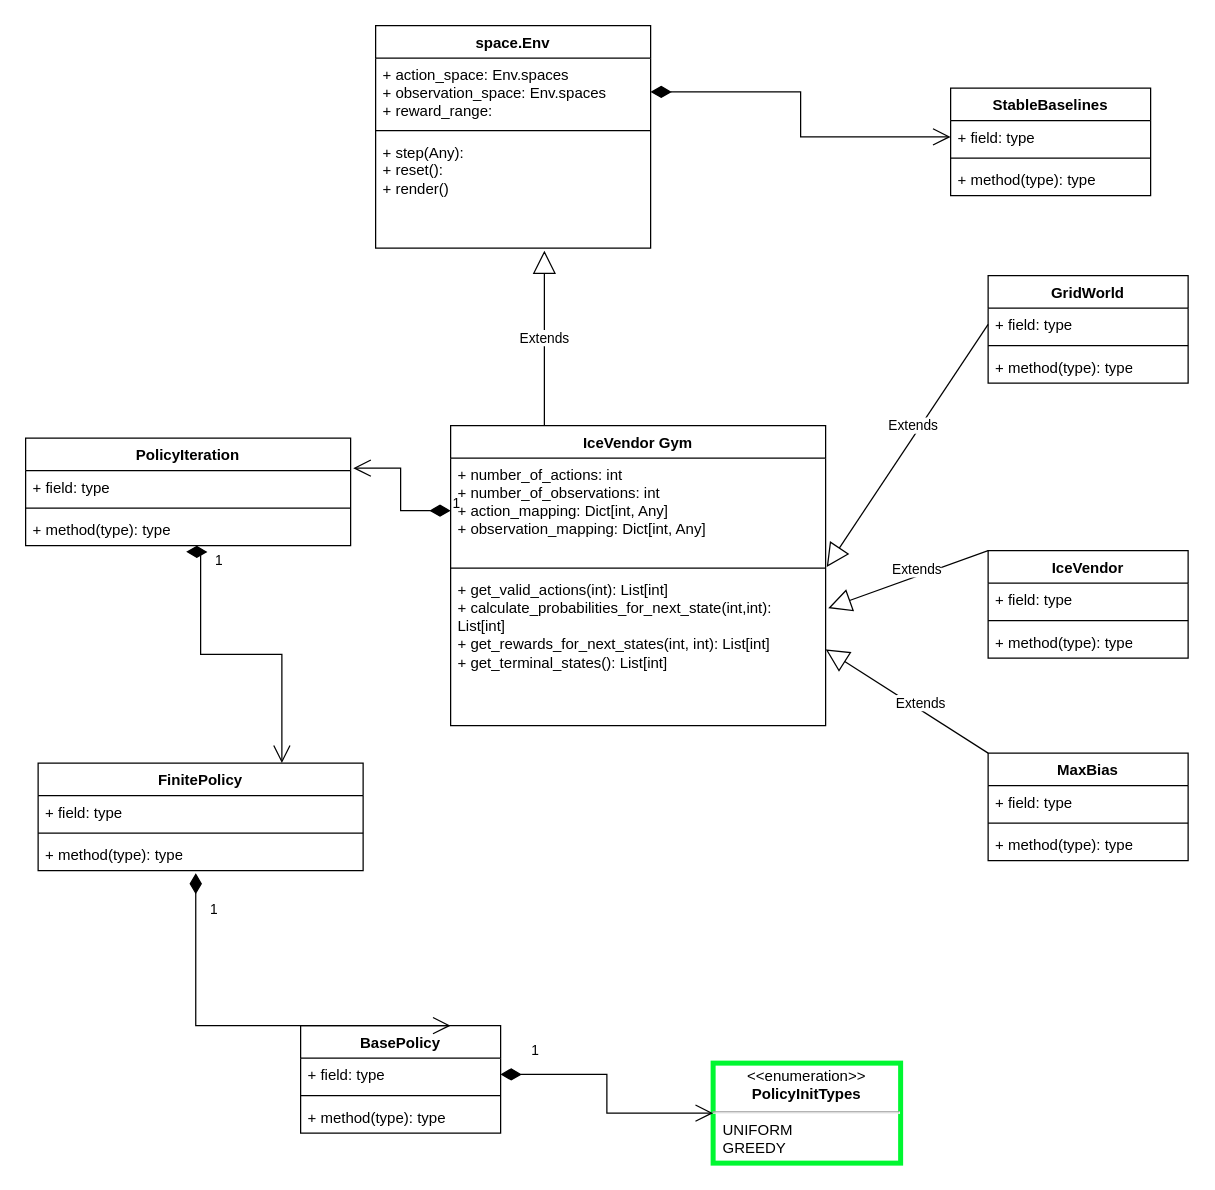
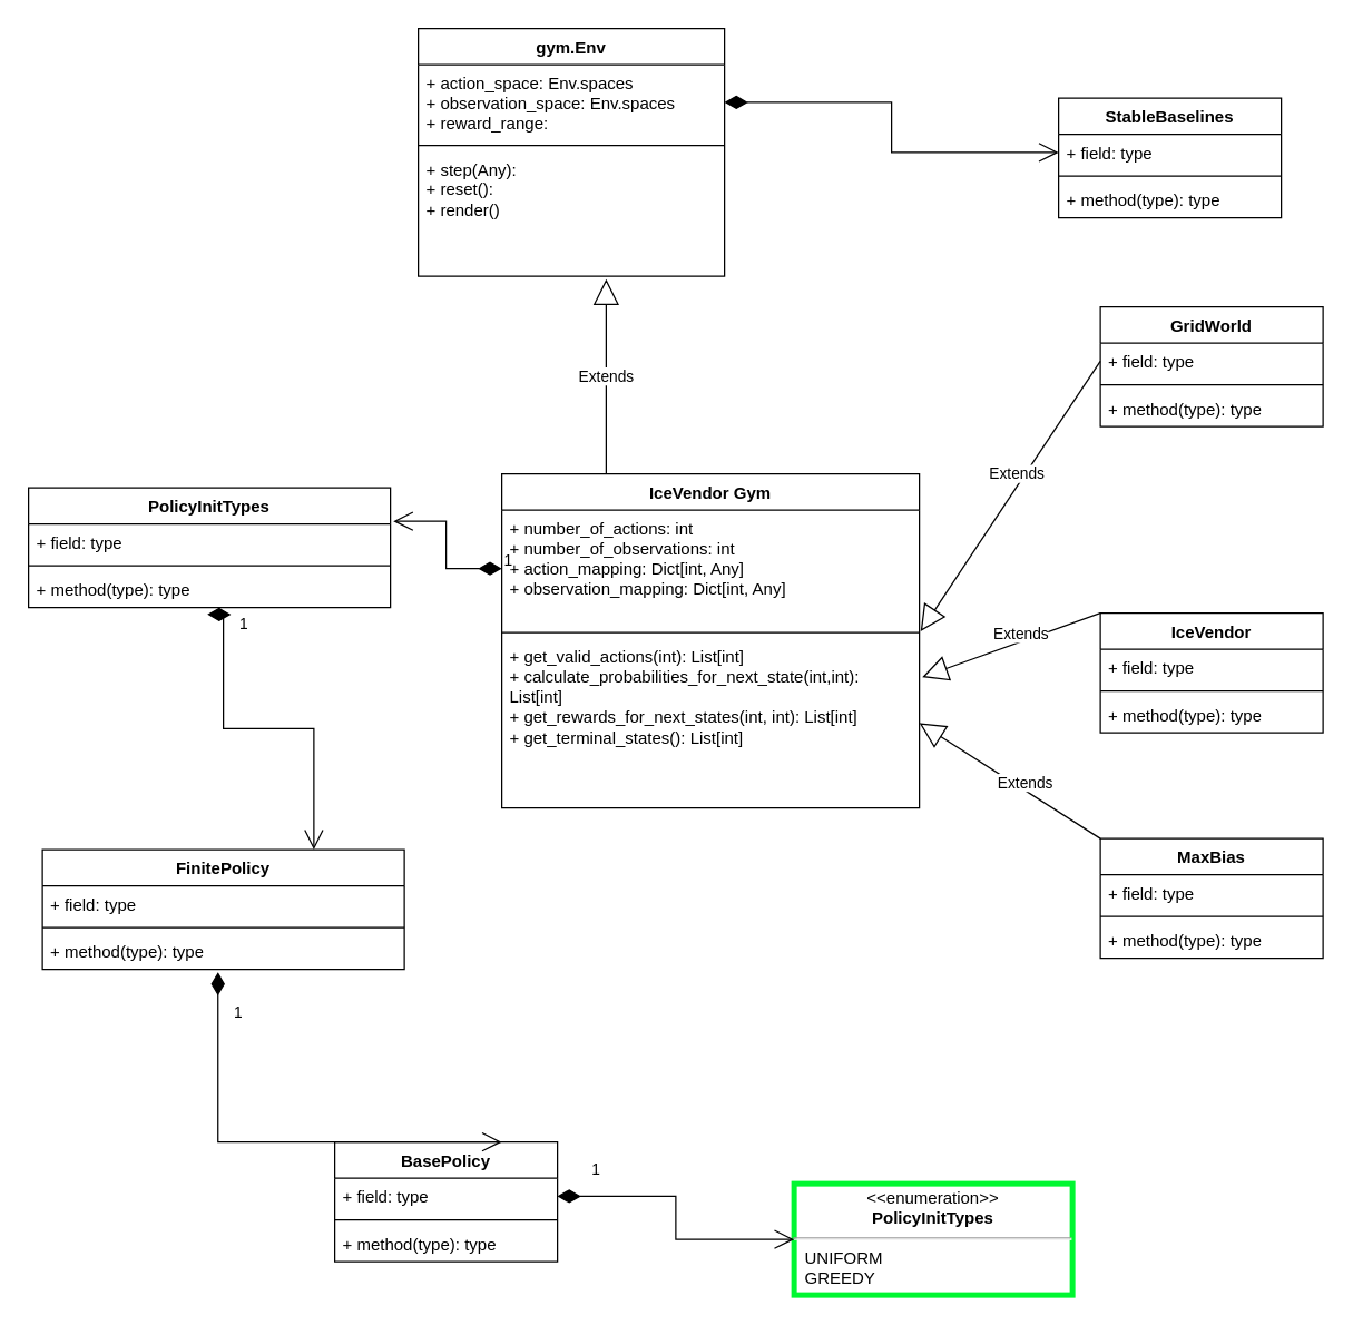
- <mxCell id="2" value="space.Env" style="swimlane;fontStyle=1;align=center;verticalAlign=top;childLayout=stackLayout;horizontal=1;startSize=26;horizontalStack=0;resizeParent=1;resizeParentMax=0;resizeLast=0;collapsible=1;marginBottom=0;whiteSpace=wrap;html=1;" vertex="1" parent="1"><mxGeometry x="300" y="20" width="220" height="178" as="geometry" /></mxCell>
+ <mxCell id="2" value="gym.Env" style="swimlane;fontStyle=1;align=center;verticalAlign=top;childLayout=stackLayout;horizontal=1;startSize=26;horizontalStack=0;resizeParent=1;resizeParentMax=0;resizeLast=0;collapsible=1;marginBottom=0;whiteSpace=wrap;html=1;" vertex="1" parent="1"><mxGeometry x="300" y="20" width="220" height="178" as="geometry" /></mxCell>
- <mxCell id="10" value="PolicyIteration" style="swimlane;fontStyle=1;align=center;verticalAlign=top;childLayout=stackLayout;horizontal=1;startSize=26;horizontalStack=0;resizeParent=1;resizeParentMax=0;resizeLast=0;collapsible=1;marginBottom=0;whiteSpace=wrap;html=1;" vertex="1" parent="1"><mxGeometry x="20" y="350" width="260" height="86" as="geometry" /></mxCell>
+ <mxCell id="10" value="PolicyInitTypes" style="swimlane;fontStyle=1;align=center;verticalAlign=top;childLayout=stackLayout;horizontal=1;startSize=26;horizontalStack=0;resizeParent=1;resizeParentMax=0;resizeLast=0;collapsible=1;marginBottom=0;whiteSpace=wrap;html=1;" vertex="1" parent="1"><mxGeometry x="20" y="350" width="260" height="86" as="geometry" /></mxCell>
- <mxCell id="40" value="&lt;p style=&quot;margin:0px;margin-top:4px;text-align:center;&quot;&gt;&amp;lt;&amp;lt;enumeration&amp;gt;&amp;gt;&lt;br&gt;&lt;b&gt;PolicyInitTypes&lt;/b&gt;&lt;/p&gt;&lt;hr&gt;&lt;p style=&quot;margin:0px;margin-left:8px;text-align:left;&quot;&gt;UNIFORM&lt;br&gt;GREEDY&lt;/p&gt;&lt;p style=&quot;margin:0px;margin-left:8px;text-align:left;&quot;&gt;&lt;br&gt;&lt;/p&gt;&lt;p style=&quot;margin:0px;margin-left:8px;text-align:left;&quot;&gt;&lt;br&gt;&lt;/p&gt;" style="shape=rect;html=1;overflow=fill;whiteSpace=wrap;strokeColor=#00F731;strokeWidth=4;perimeterSpacing=0;" vertex="1" parent="1"><mxGeometry x="570" y="850" width="150" height="80" as="geometry" /></mxCell>
+ <mxCell id="40" value="&lt;p style=&quot;margin:0px;margin-top:4px;text-align:center;&quot;&gt;&amp;lt;&amp;lt;enumeration&amp;gt;&amp;gt;&lt;br&gt;&lt;b&gt;PolicyInitTypes&lt;/b&gt;&lt;/p&gt;&lt;hr&gt;&lt;p style=&quot;margin:0px;margin-left:8px;text-align:left;&quot;&gt;UNIFORM&lt;br&gt;GREEDY&lt;/p&gt;&lt;p style=&quot;margin:0px;margin-left:8px;text-align:left;&quot;&gt;&lt;br&gt;&lt;/p&gt;&lt;p style=&quot;margin:0px;margin-left:8px;text-align:left;&quot;&gt;&lt;br&gt;&lt;/p&gt;" style="shape=rect;html=1;overflow=fill;whiteSpace=wrap;strokeColor=#00F731;strokeWidth=4;perimeterSpacing=0;" vertex="1" parent="1"><mxGeometry x="570" y="850" width="200" height="80" as="geometry" /></mxCell>
